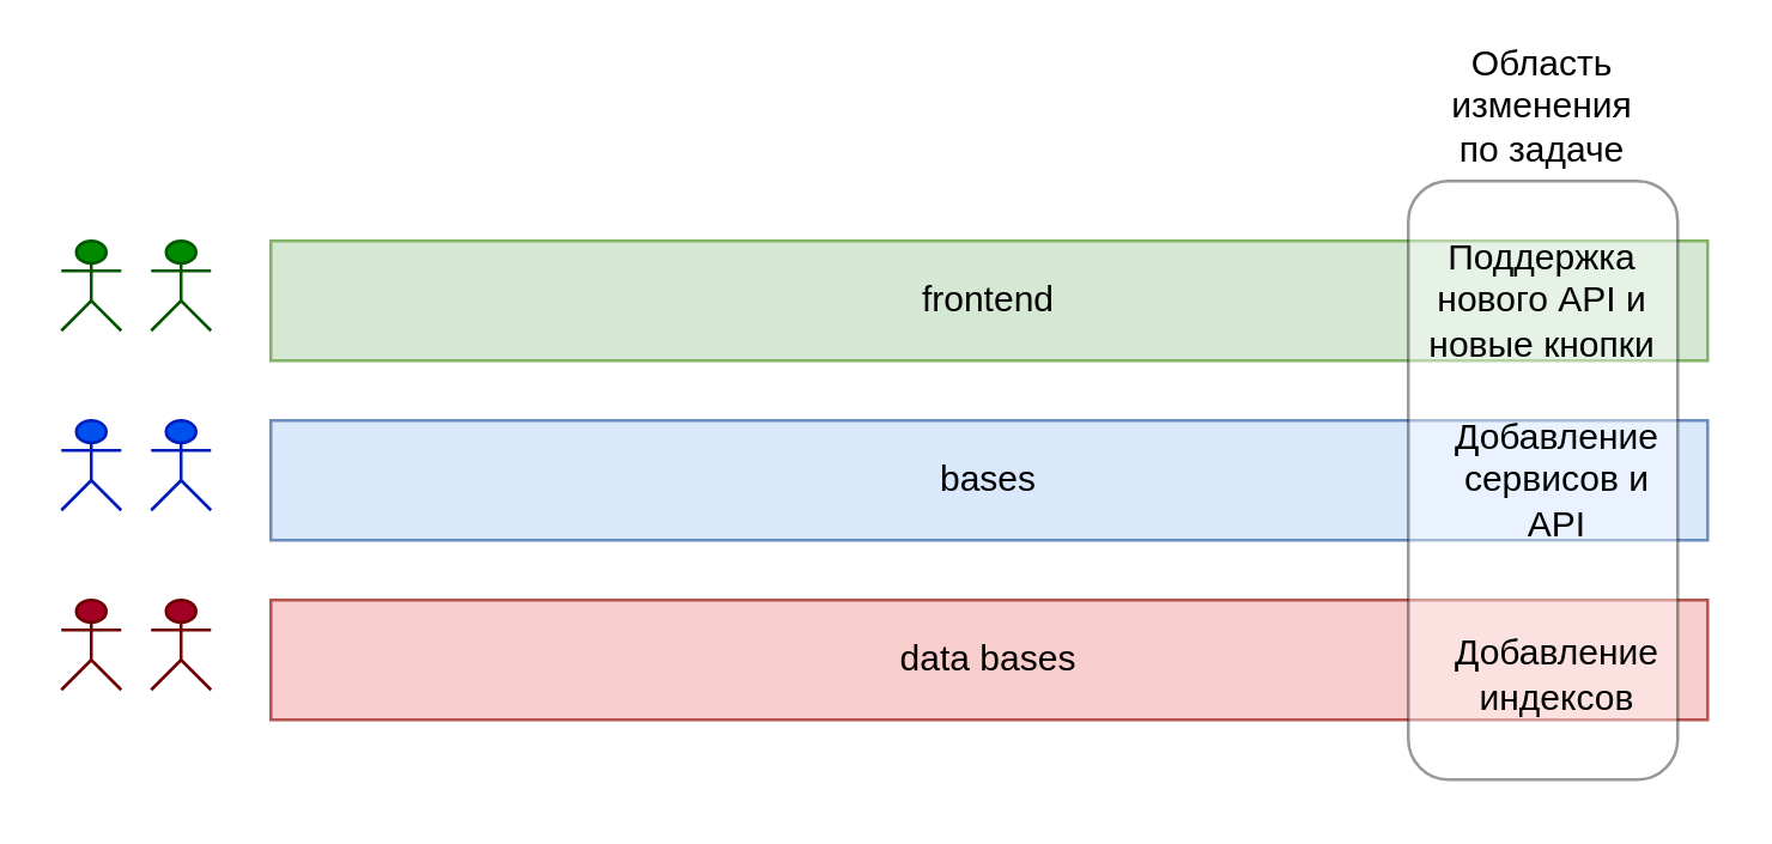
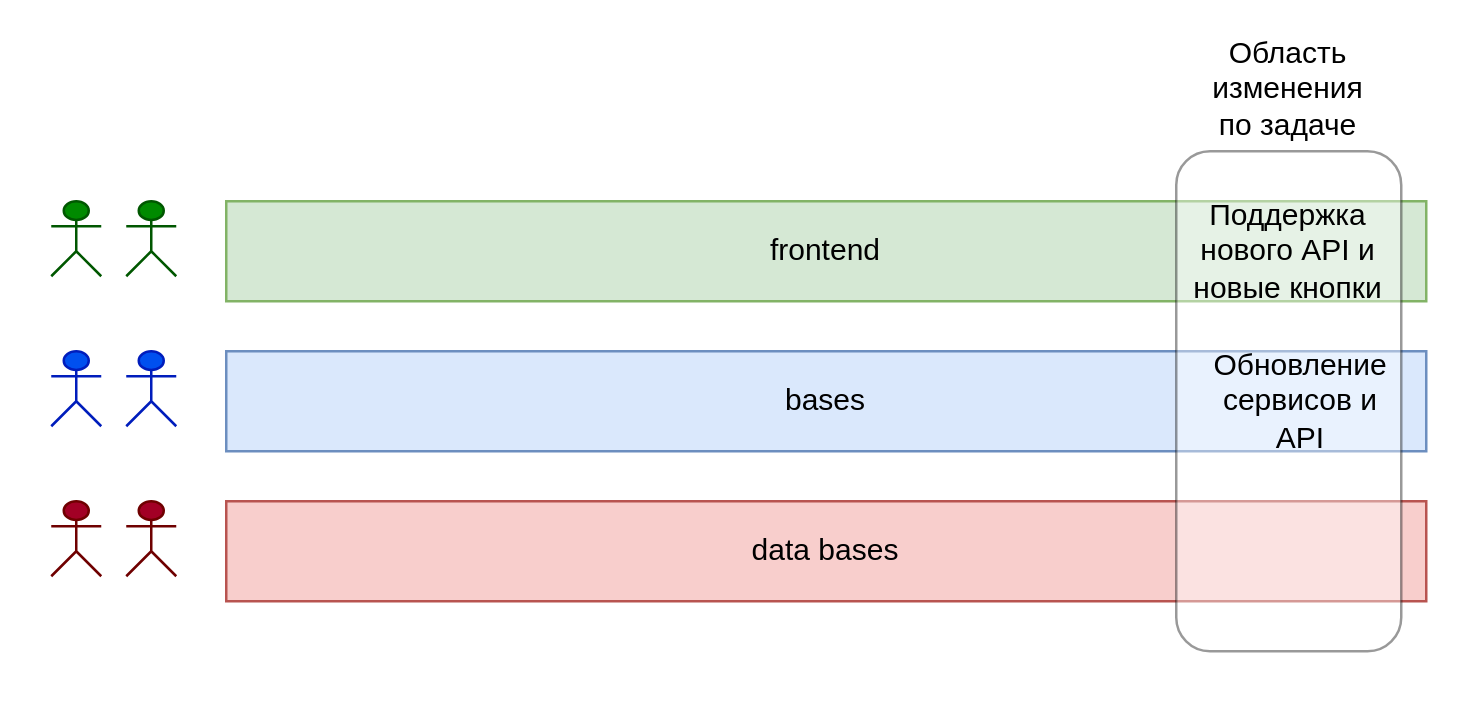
- <mxCell id="14" value="Добавление сервисов и API" style="text;html=1;align=center;verticalAlign=middle;whiteSpace=wrap;rounded=0;" vertex="1" parent="1"><mxGeometry x="490" y="145" width="60" height="30" as="geometry" /></mxCell>
+ <mxCell id="14" value="Обновление сервисов и API" style="text;html=1;align=center;verticalAlign=middle;whiteSpace=wrap;rounded=0;" vertex="1" parent="1"><mxGeometry x="490" y="145" width="60" height="30" as="geometry" /></mxCell>
- <mxCell id="13" value="Добавление&lt;br&gt;индексов" style="text;html=1;align=center;verticalAlign=middle;whiteSpace=wrap;rounded=0;" vertex="1" parent="1"><mxGeometry x="490" y="210" width="60" height="30" as="geometry" /></mxCell>
